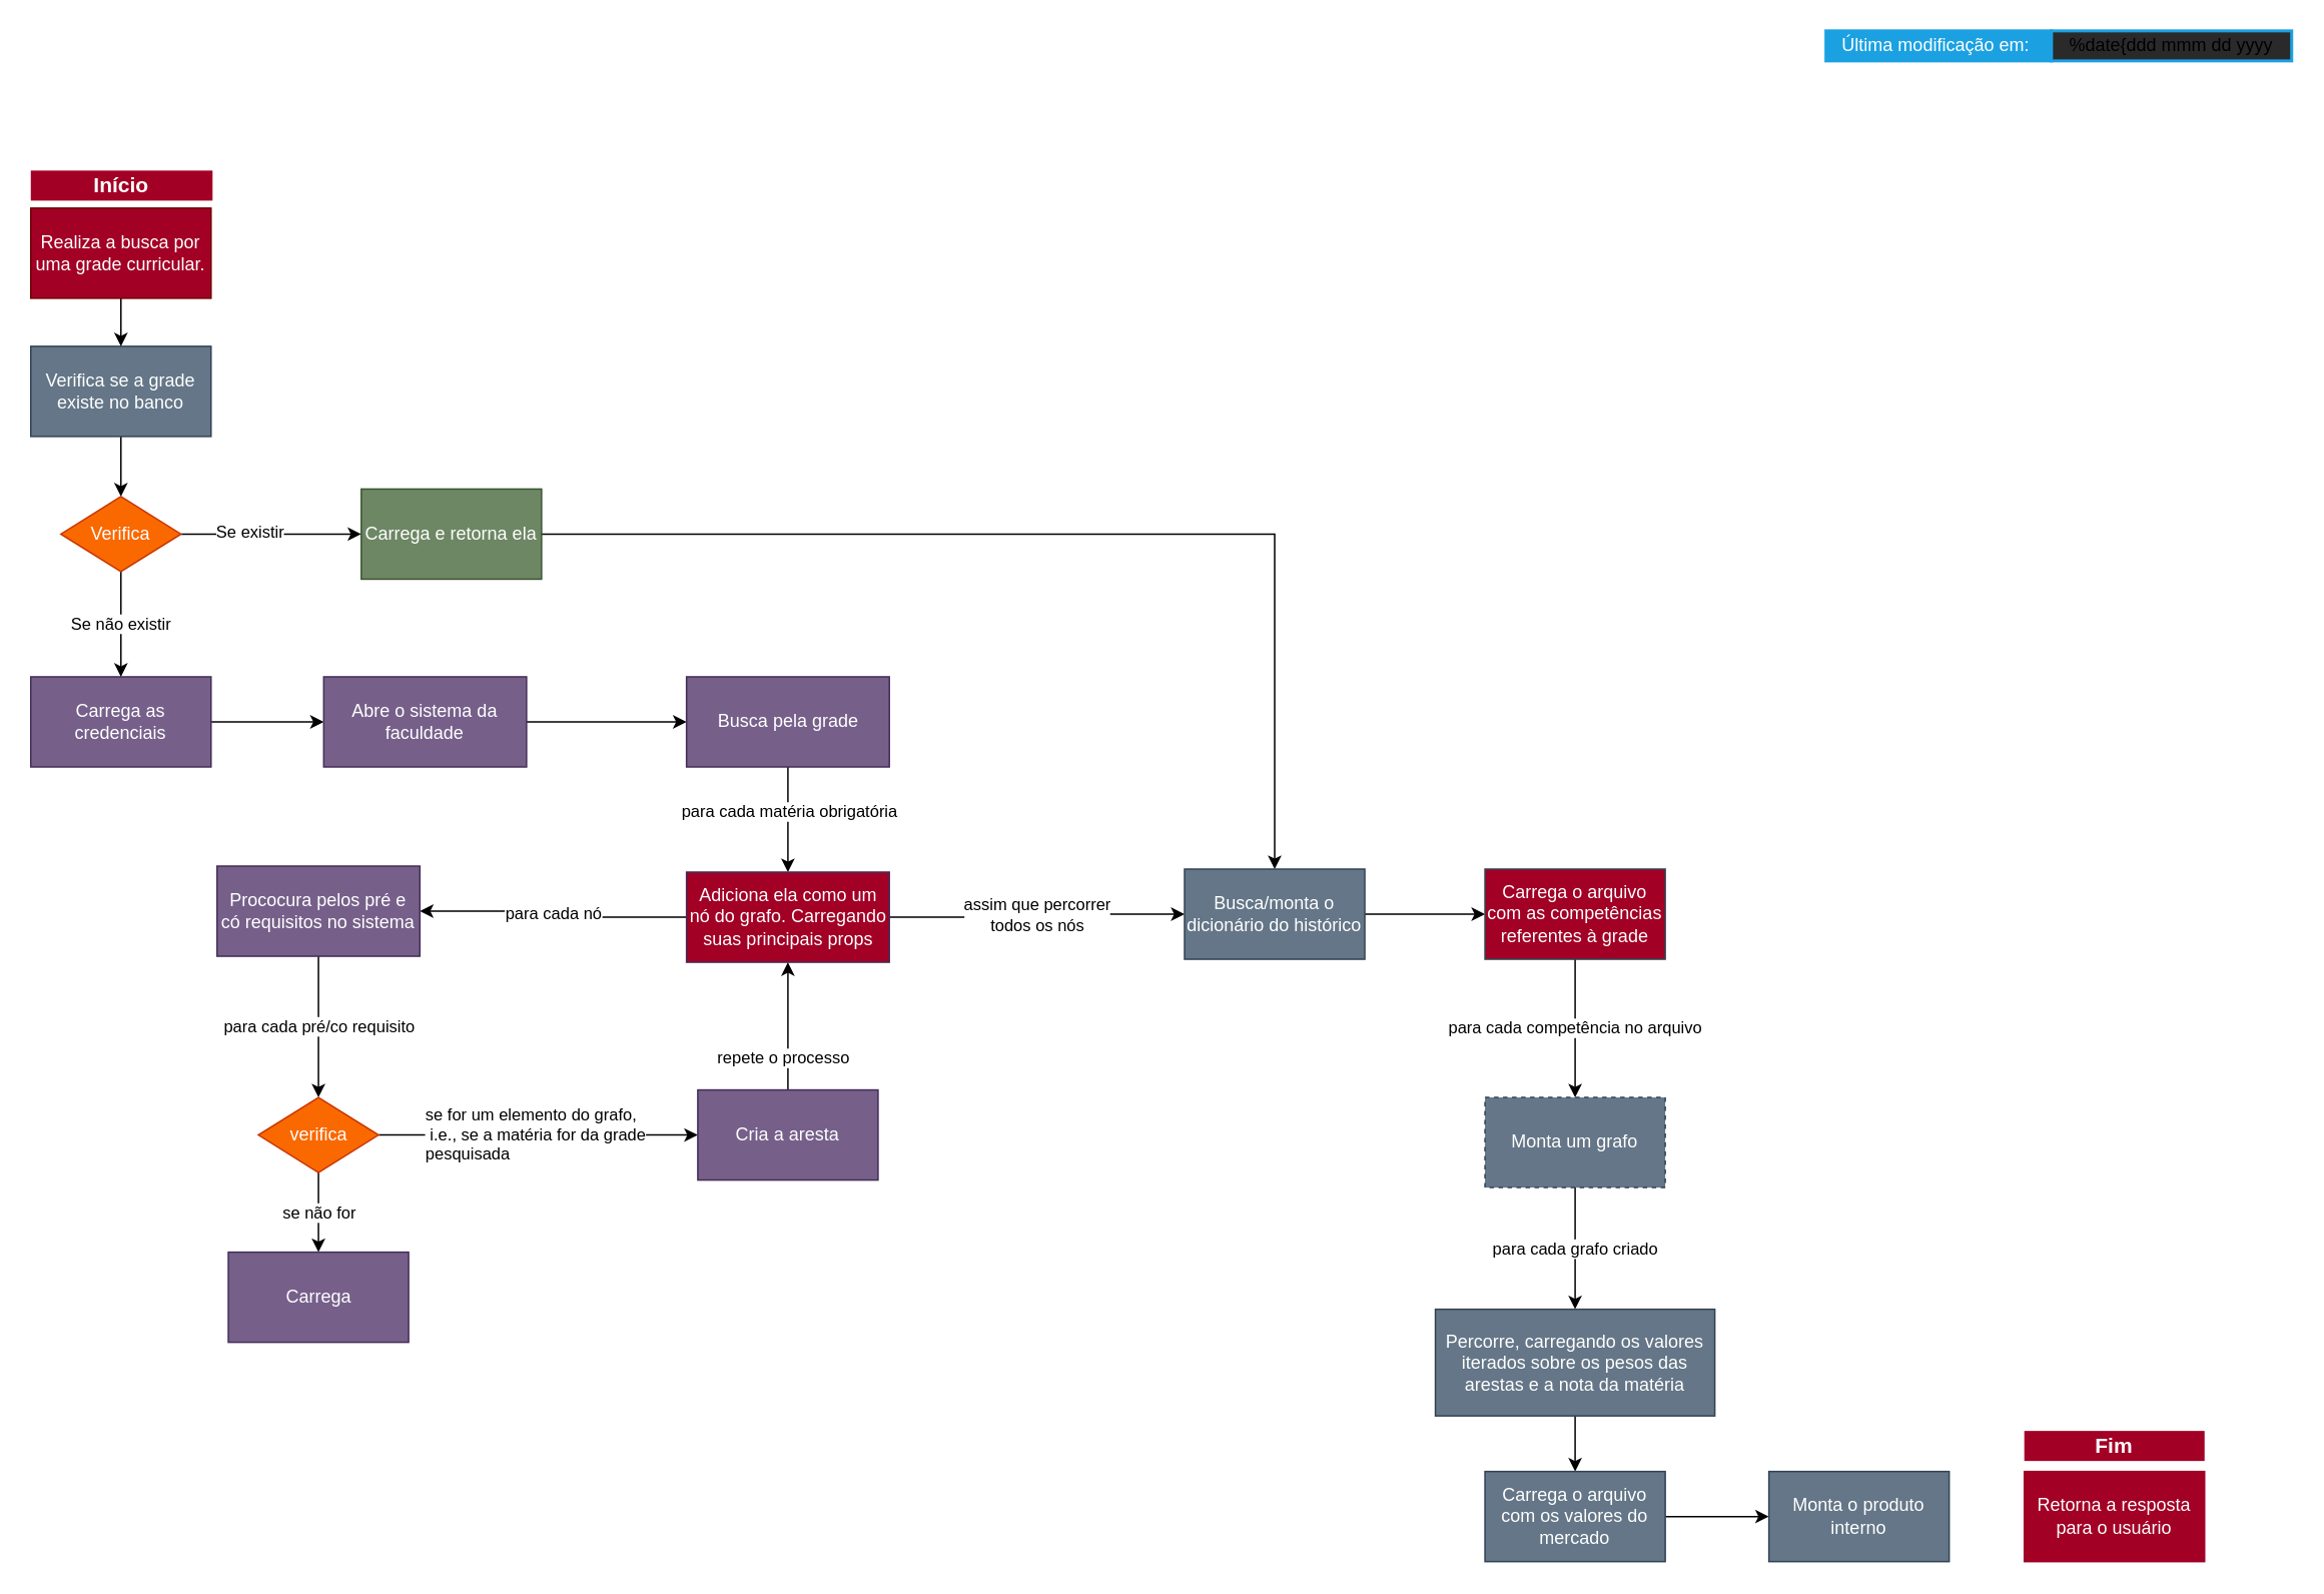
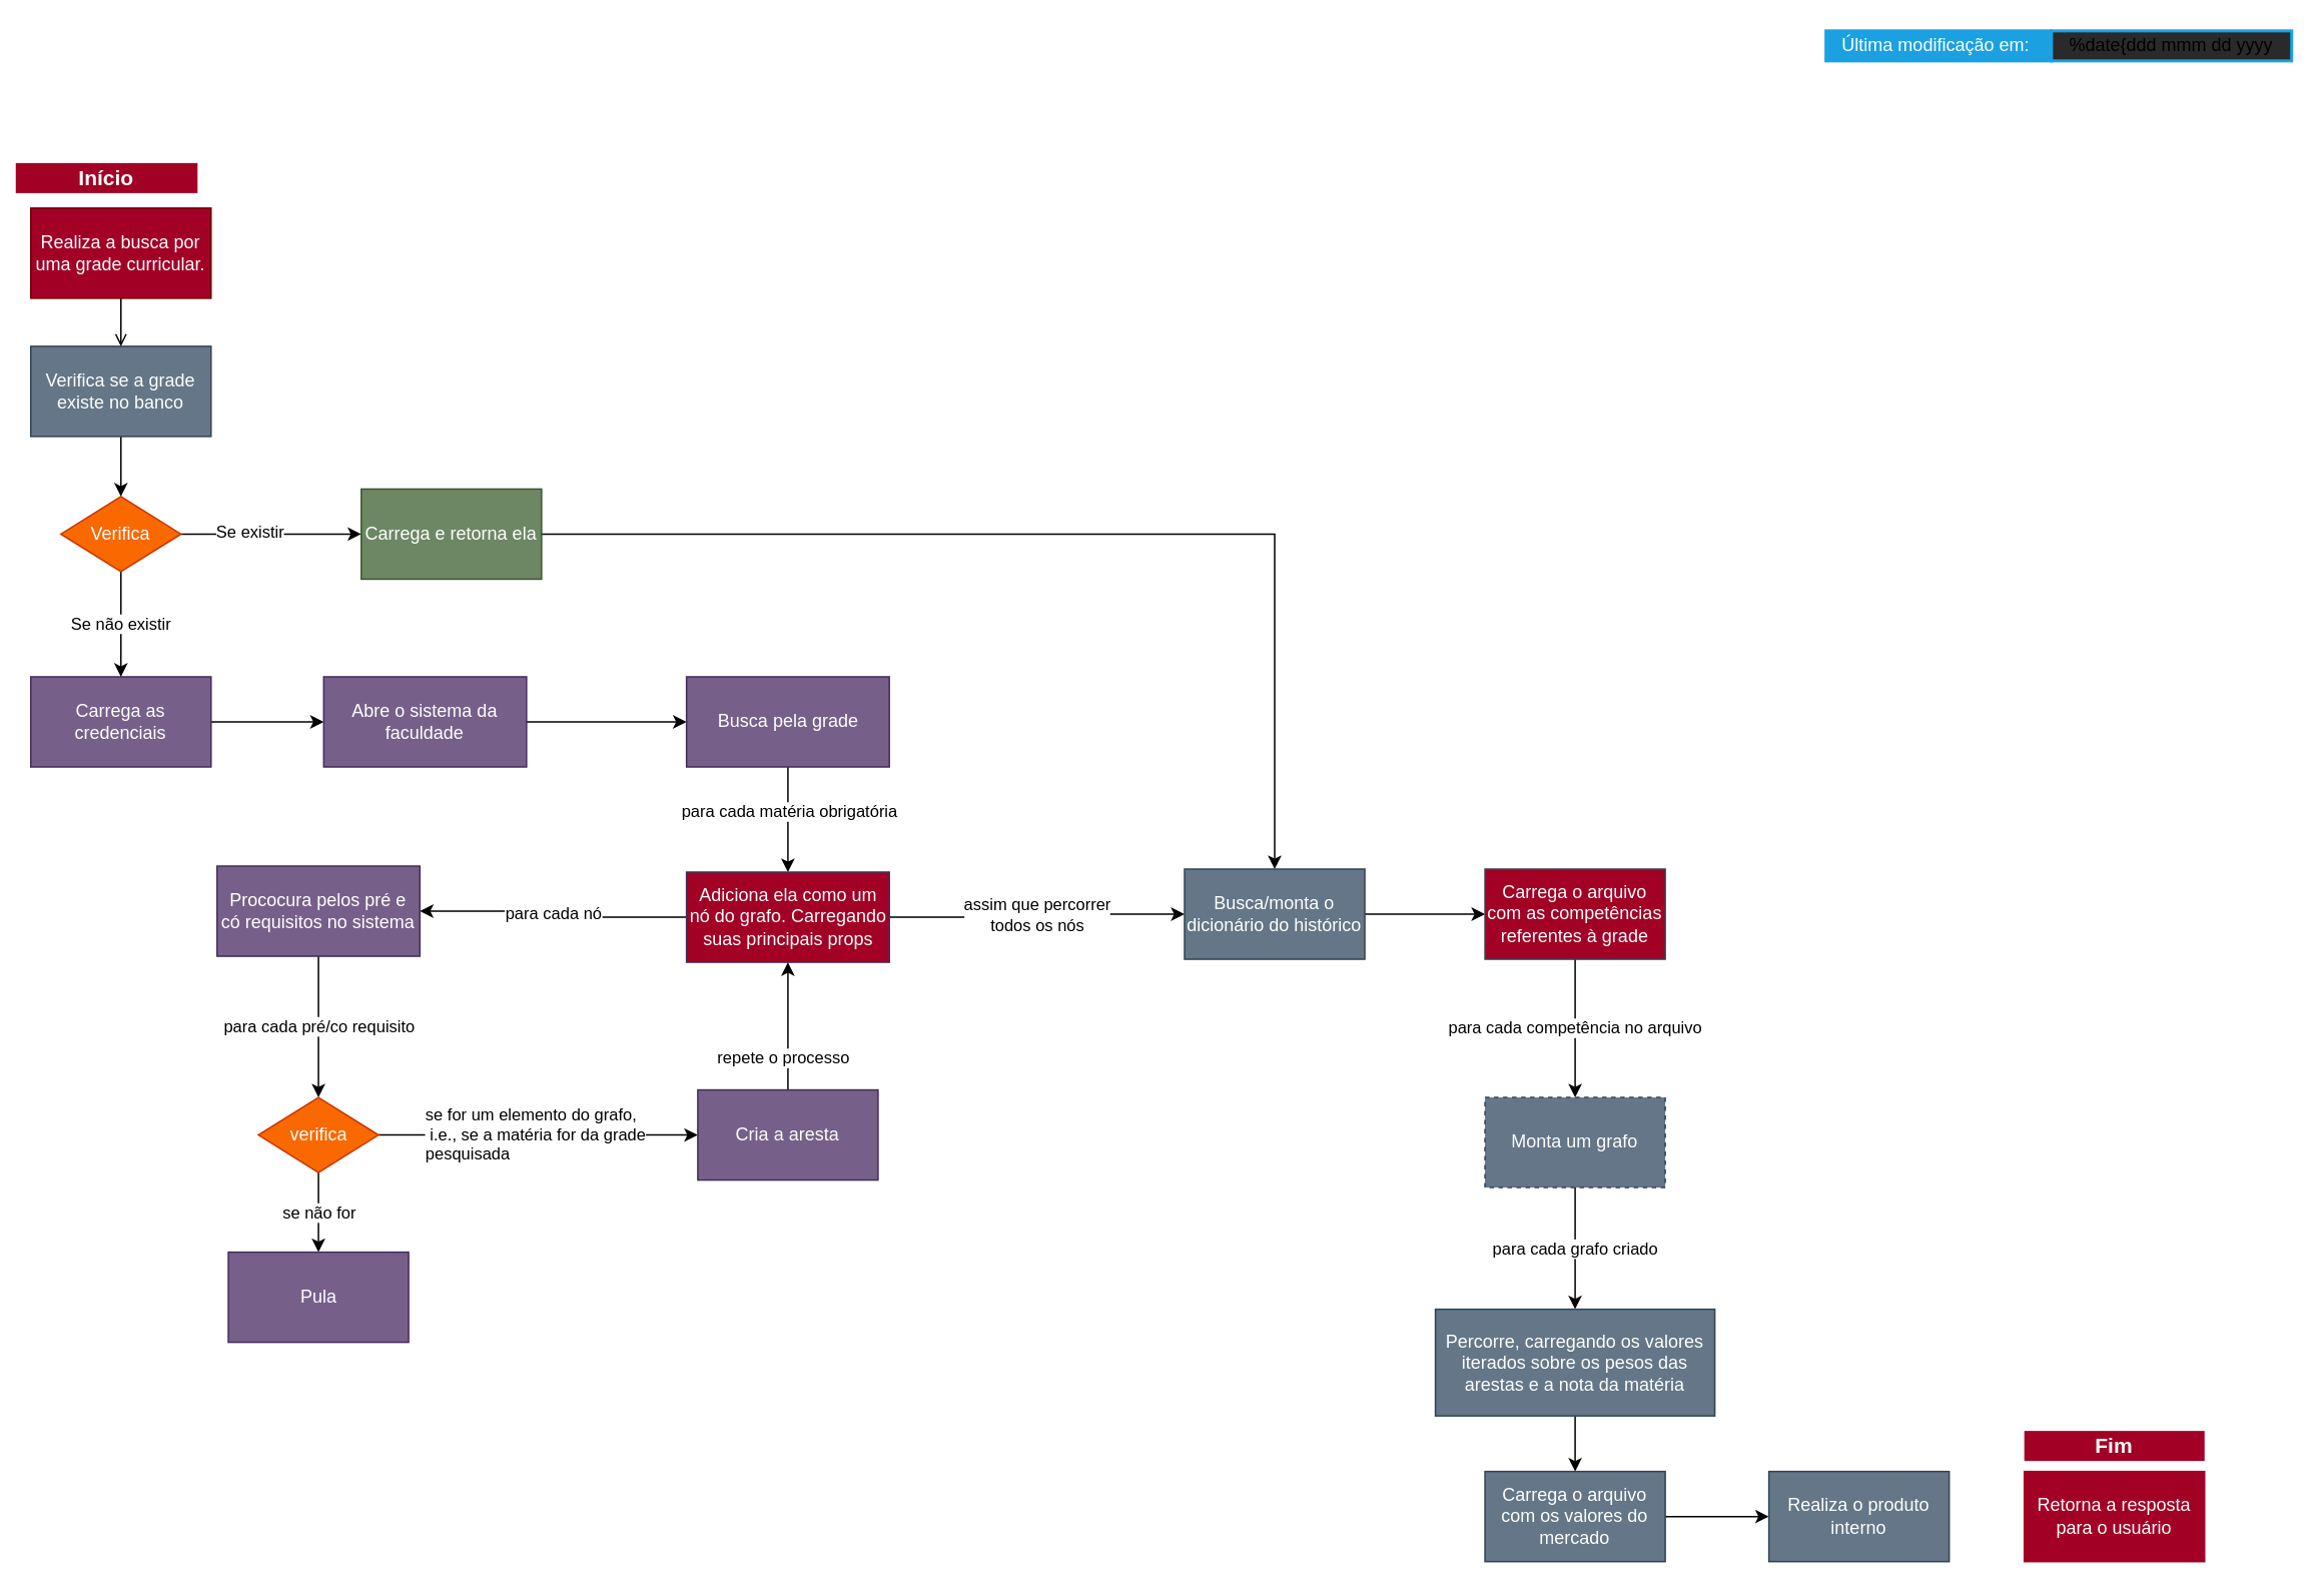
- <mxCell id="45" value="Início" style="text;html=1;align=center;verticalAlign=middle;whiteSpace=wrap;rounded=0;fontStyle=1;fontSize=14;labelBackgroundColor=none;fontColor=#FFFFFF;labelBorderColor=none;spacingTop=0;perimeterSpacing=5;strokeWidth=8;fillColor=#A20025;" vertex="1" parent="1"><mxGeometry x="20" y="113" width="121" height="20" as="geometry" /></mxCell>
+ <mxCell id="45" value="Início" style="text;html=1;align=center;verticalAlign=middle;whiteSpace=wrap;rounded=0;fontStyle=1;fontSize=14;labelBackgroundColor=none;fontColor=#FFFFFF;labelBorderColor=none;spacingTop=0;perimeterSpacing=5;strokeWidth=8;fillColor=#A20025;" vertex="1" parent="1"><mxGeometry x="10" y="108" width="121" height="20" as="geometry" /></mxCell>
- <mxCell id="30" value="" style="edgeStyle=orthogonalEdgeStyle;rounded=0;orthogonalLoop=1;jettySize=auto;html=1;" edge="1" parent="1" source="31" target="23"><mxGeometry relative="1" as="geometry" /></mxCell>
+ <mxCell id="30" value="" style="edgeStyle=orthogonalEdgeStyle;rounded=0;orthogonalLoop=1;jettySize=auto;html=1;endArrow=open;" edge="1" parent="1" source="31" target="23"><mxGeometry relative="1" as="geometry" /></mxCell>
- <mxCell id="21" value="Carrega" style="whiteSpace=wrap;html=1;fillColor=#76608a;strokeColor=#432D57;fontColor=#ffffff;" parent="1" vertex="1"><mxGeometry x="151.5" y="833" width="120" height="60" as="geometry" /></mxCell>
+ <mxCell id="21" value="Pula" style="whiteSpace=wrap;html=1;fillColor=#76608a;strokeColor=#432D57;fontColor=#ffffff;" parent="1" vertex="1"><mxGeometry x="151.5" y="833" width="120" height="60" as="geometry" /></mxCell>
- <mxCell id="42" value="Monta o produto interno" style="whiteSpace=wrap;html=1;rounded=0;fontColor=#ffffff;strokeColor=#314354;fillColor=#647687;" vertex="1" parent="1"><mxGeometry x="1177" y="979" width="120" height="60" as="geometry" /></mxCell>
+ <mxCell id="42" value="Realiza o produto interno" style="whiteSpace=wrap;html=1;rounded=0;fontColor=#ffffff;strokeColor=#314354;fillColor=#647687;" vertex="1" parent="1"><mxGeometry x="1177" y="979" width="120" height="60" as="geometry" /></mxCell>
